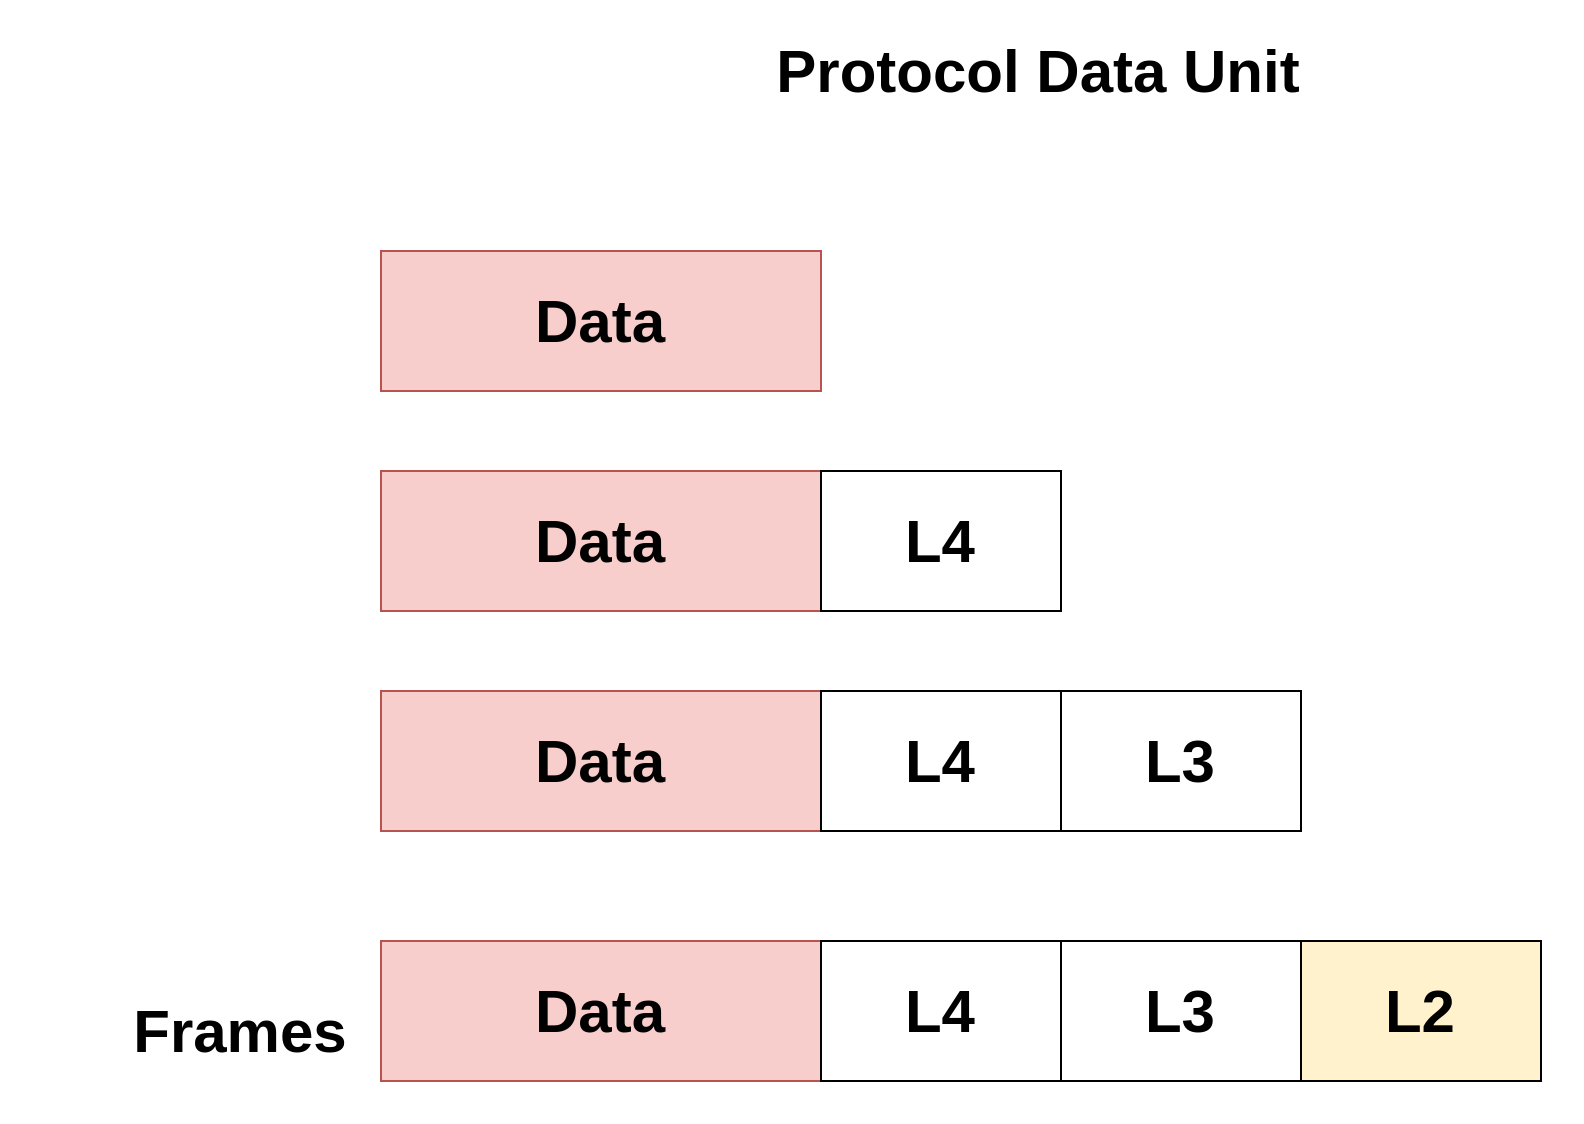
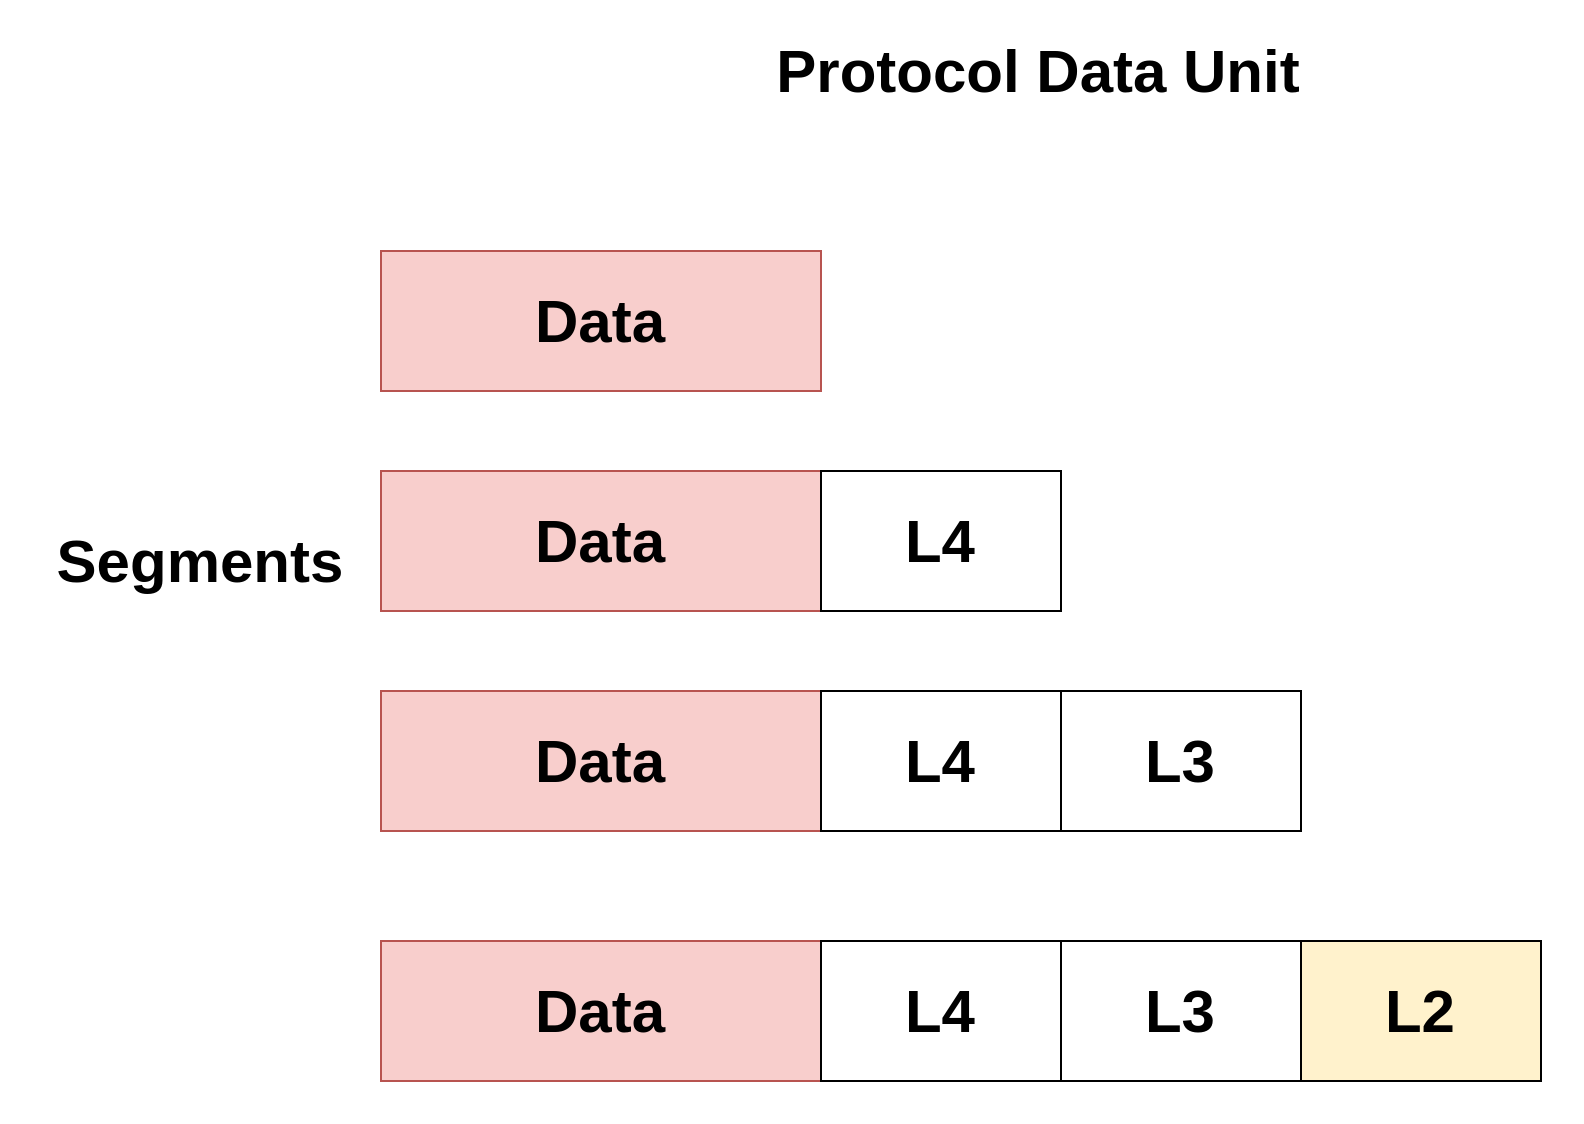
+ <mxCell id="13" value="Segments" style="text;strokeColor=none;align=center;fillColor=none;html=1;verticalAlign=middle;whiteSpace=wrap;rounded=0;fontSize=30;fontStyle=1" parent="1" vertex="1"><mxGeometry x="20" y="265" width="160" height="30" as="geometry" /></mxCell>
- <mxCell id="14" value="Frames" style="text;strokeColor=none;align=center;fillColor=none;html=1;verticalAlign=middle;whiteSpace=wrap;rounded=0;fontSize=30;fontStyle=1" parent="1" vertex="1"><mxGeometry x="60" y="500" width="120" height="30" as="geometry" /></mxCell>
